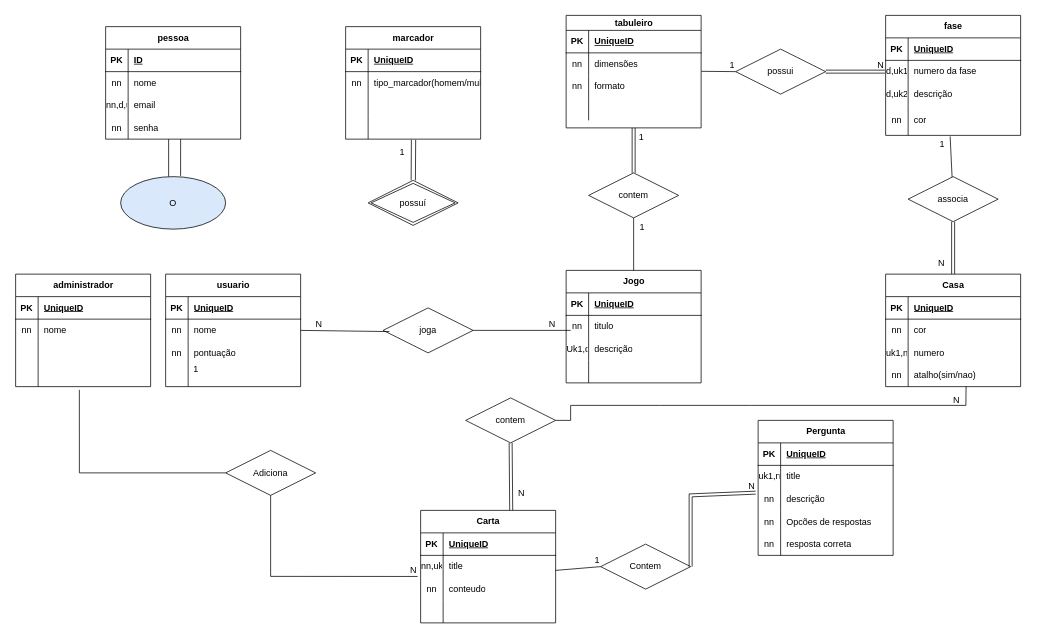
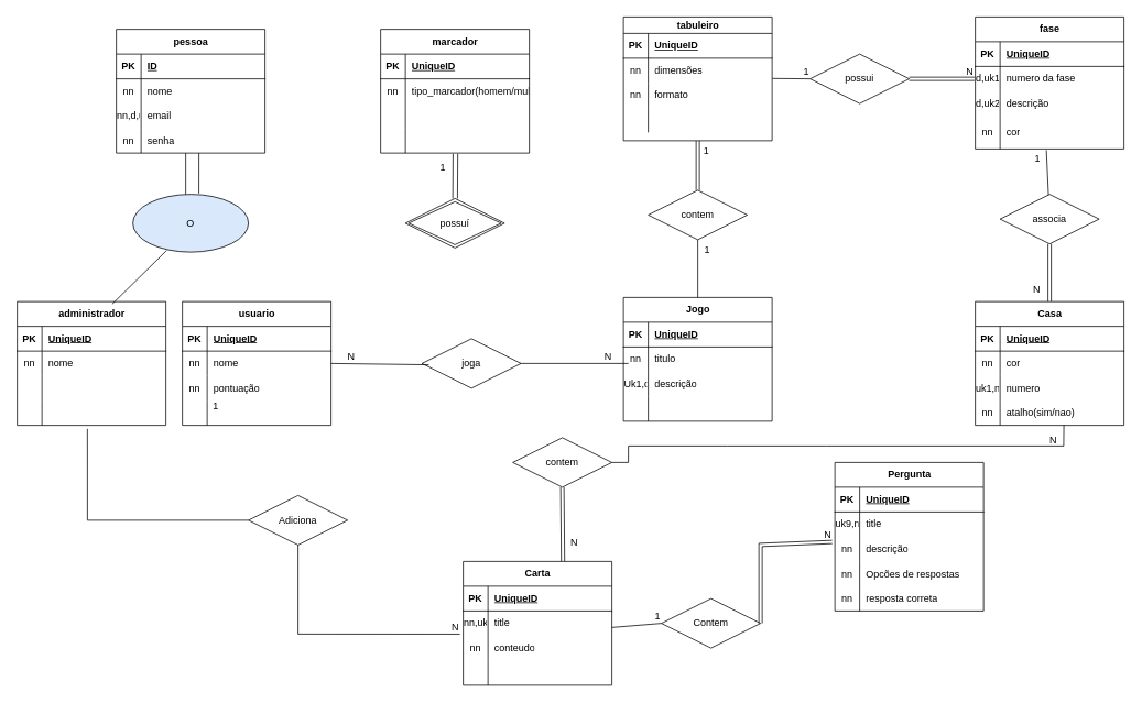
+ <mxCell id="47" value="" style="endArrow=none;html=1;rounded=0;entryX=0.639;entryY=0.02;entryDx=0;entryDy=0;entryPerimeter=0;exitX=0.293;exitY=0.971;exitDx=0;exitDy=0;exitPerimeter=0;" parent="1" source="46" target="30" edge="1"><mxGeometry relative="1" as="geometry"><mxPoint x="330" y="295" as="sourcePoint" /><mxPoint x="490" y="295" as="targetPoint" /></mxGeometry></mxCell>
+ <mxCell id="48" value="" style="resizable=0;html=1;whiteSpace=wrap;align=left;verticalAlign=bottom;" parent="47" connectable="0" vertex="1"><mxGeometry x="-1" relative="1" as="geometry" /></mxCell>
+ <mxCell id="49" value="" style="resizable=0;html=1;whiteSpace=wrap;align=right;verticalAlign=bottom;" parent="47" connectable="0" vertex="1"><mxGeometry x="1" relative="1" as="geometry" /></mxCell>
- <mxCell id="82" value="uk1,nn,d" style="shape=partialRectangle;connectable=0;fillColor=none;top=0;left=0;bottom=0;right=0;editable=1;overflow=hidden;whiteSpace=wrap;html=1;" parent="81" vertex="1"><mxGeometry width="30" height="30" as="geometry"><mxRectangle width="30" height="30" as="alternateBounds" /></mxGeometry></mxCell>
+ <mxCell id="82" value="uk9,nn,d" style="shape=partialRectangle;connectable=0;fillColor=none;top=0;left=0;bottom=0;right=0;editable=1;overflow=hidden;whiteSpace=wrap;html=1;" parent="81" vertex="1"><mxGeometry width="30" height="30" as="geometry"><mxRectangle width="30" height="30" as="alternateBounds" /></mxGeometry></mxCell>
